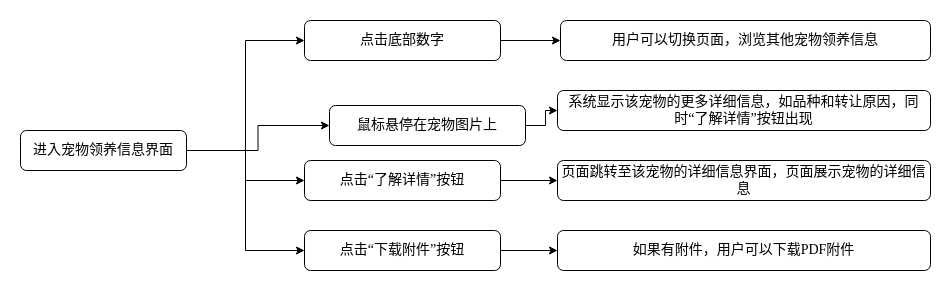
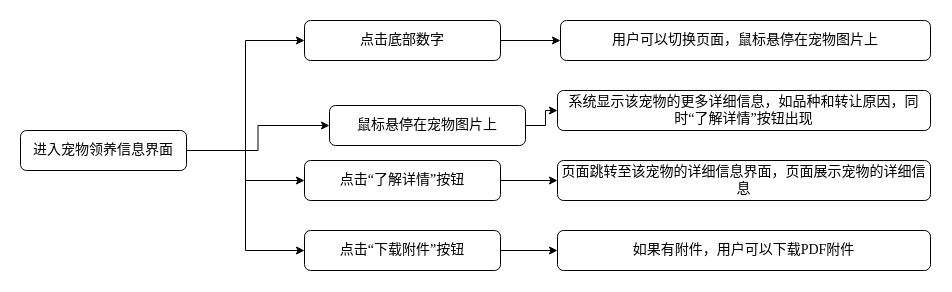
- <mxCell id="8" value="&lt;p class=&quot;MsoNormal&quot;&gt;&lt;span style=&quot;mso-spacerun:'yes';font-family:宋体;mso-ascii-font-family:Calibri;&lt;br/&gt;mso-hansi-font-family:Calibri;mso-bidi-font-family:'Times New Roman';font-size:10.5pt;&lt;br/&gt;mso-font-kerning:1.0pt;&quot;&gt;用户可以切换页面，浏览其他宠物领养信息&lt;/span&gt;&lt;/p&gt;" style="rounded=1;whiteSpace=wrap;html=1;fontSize=12;glass=0;strokeWidth=1;shadow=0;" parent="1" vertex="1"><mxGeometry x="560" y="20" width="370" height="40" as="geometry" /></mxCell>
+ <mxCell id="8" value="&lt;p class=&quot;MsoNormal&quot;&gt;&lt;span style=&quot;mso-spacerun:'yes';font-family:宋体;mso-ascii-font-family:Calibri;&lt;br/&gt;mso-hansi-font-family:Calibri;mso-bidi-font-family:'Times New Roman';font-size:10.5pt;&lt;br/&gt;mso-font-kerning:1.0pt;&quot;&gt;用户可以切换页面，鼠标悬停在宠物图片上&lt;/span&gt;&lt;/p&gt;" style="rounded=1;whiteSpace=wrap;html=1;fontSize=12;glass=0;strokeWidth=1;shadow=0;" parent="1" vertex="1"><mxGeometry x="560" y="20" width="370" height="40" as="geometry" /></mxCell>
